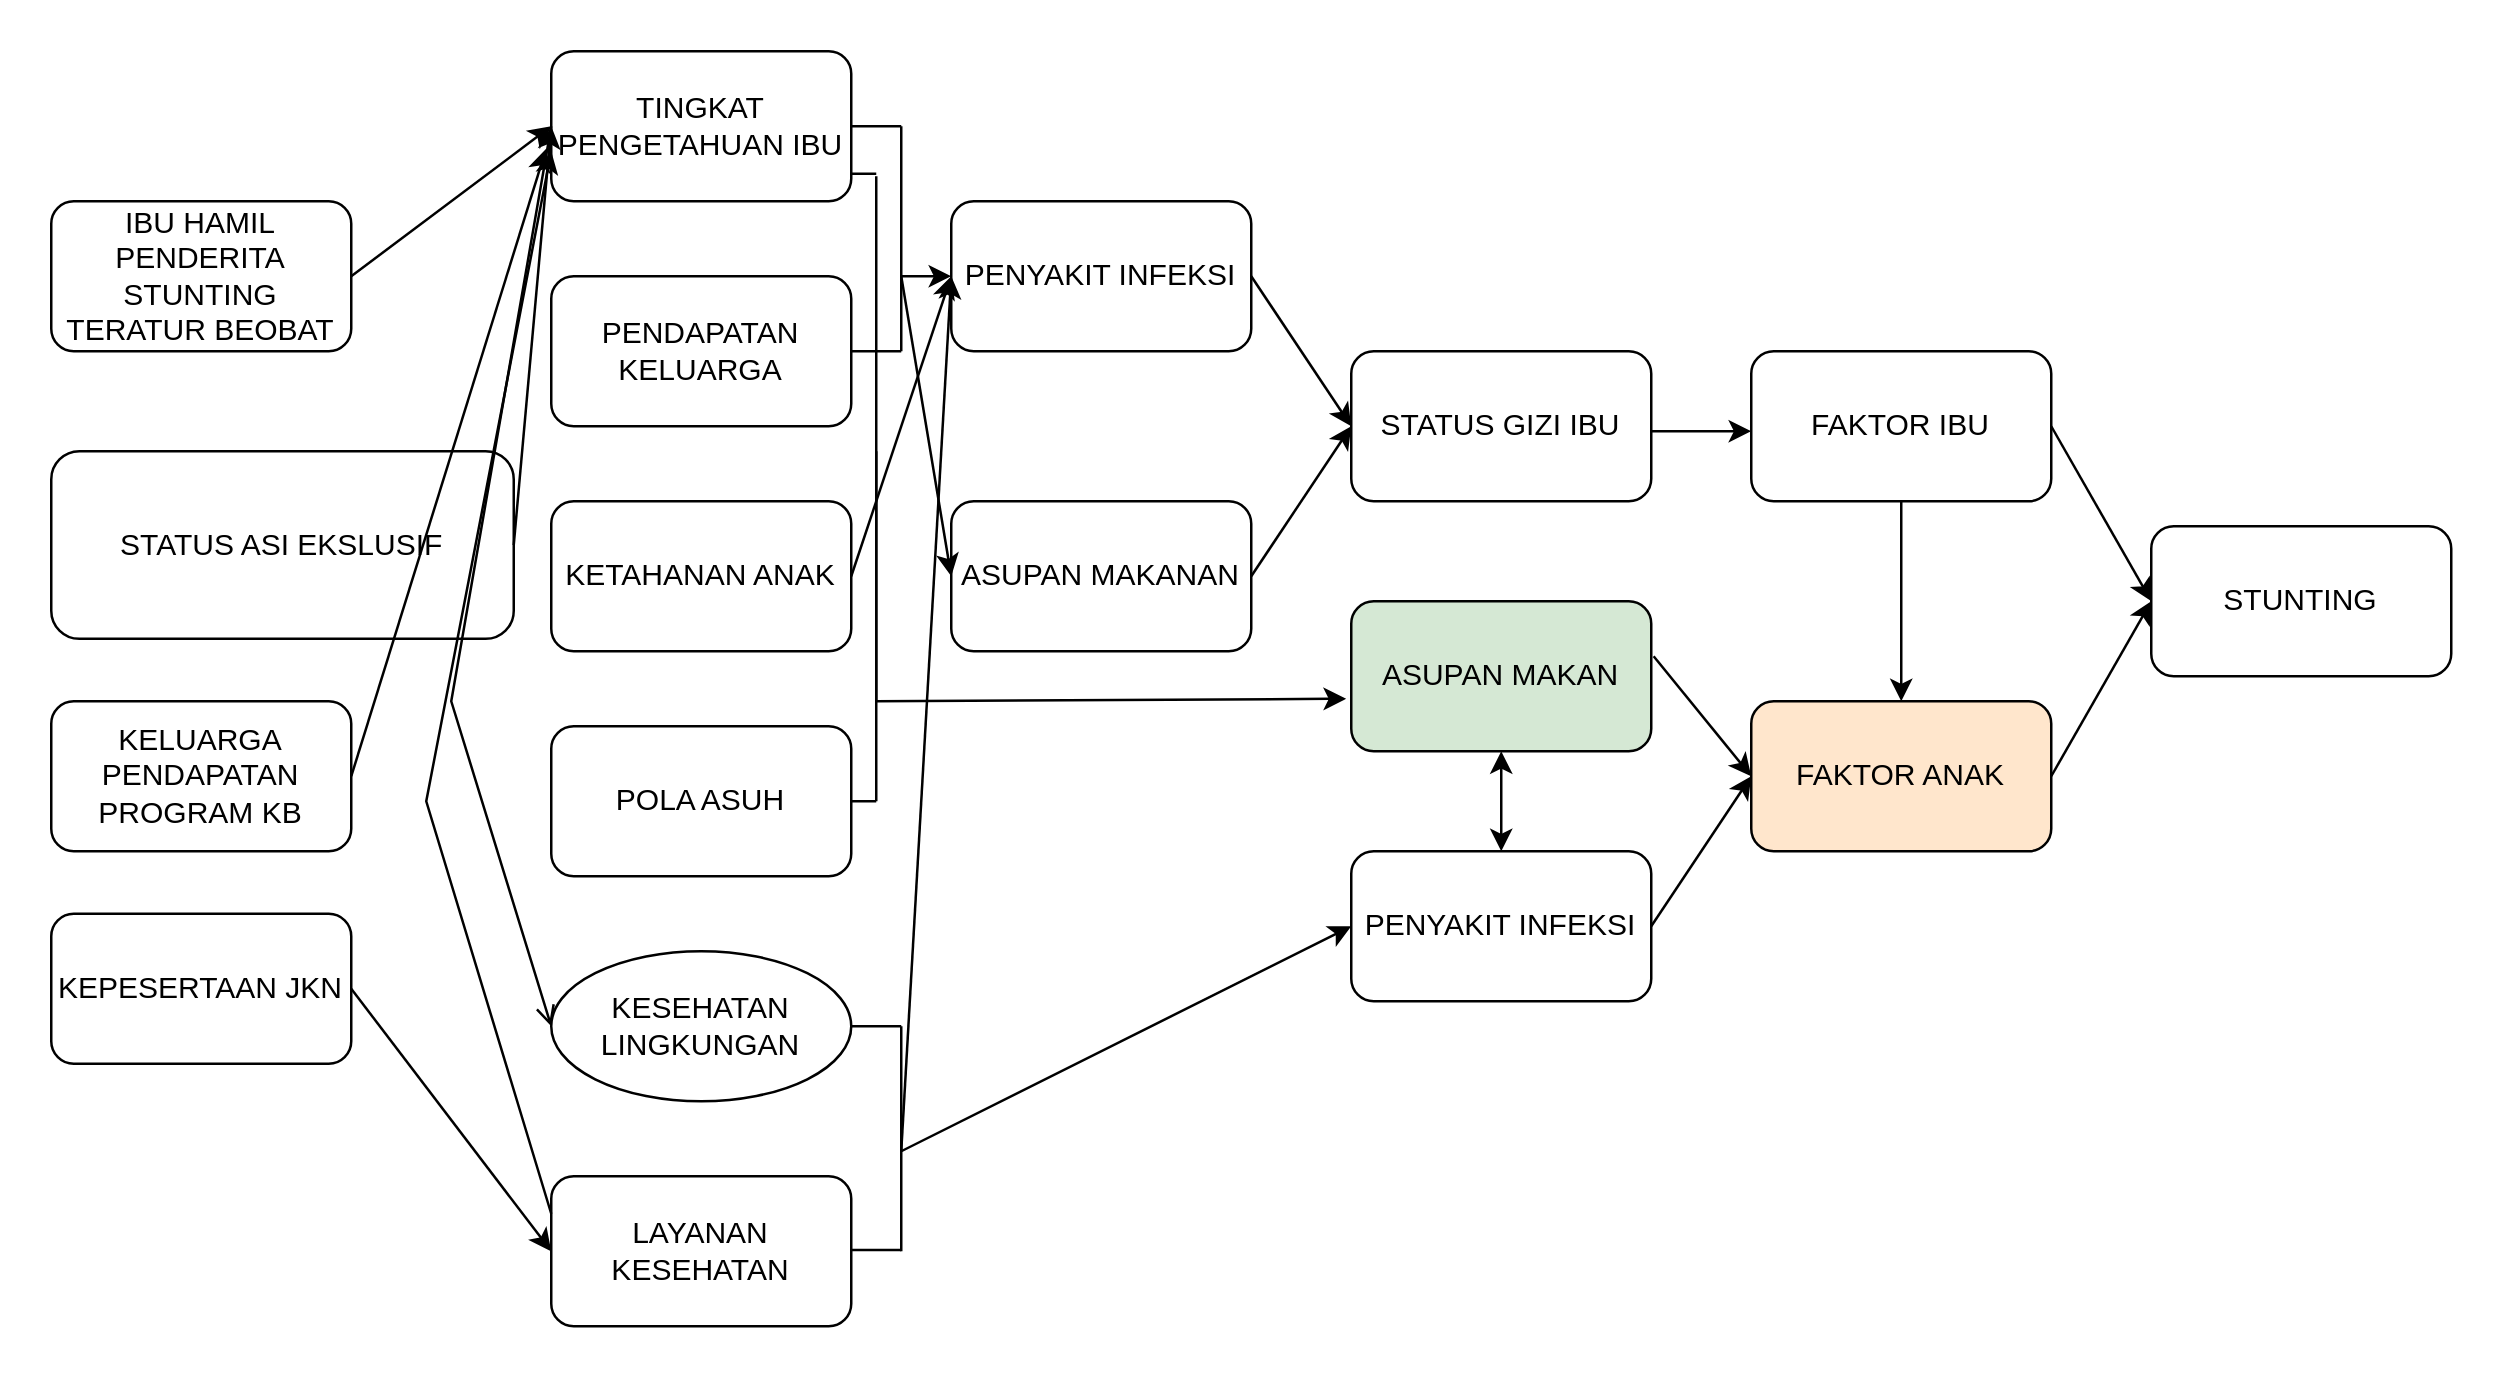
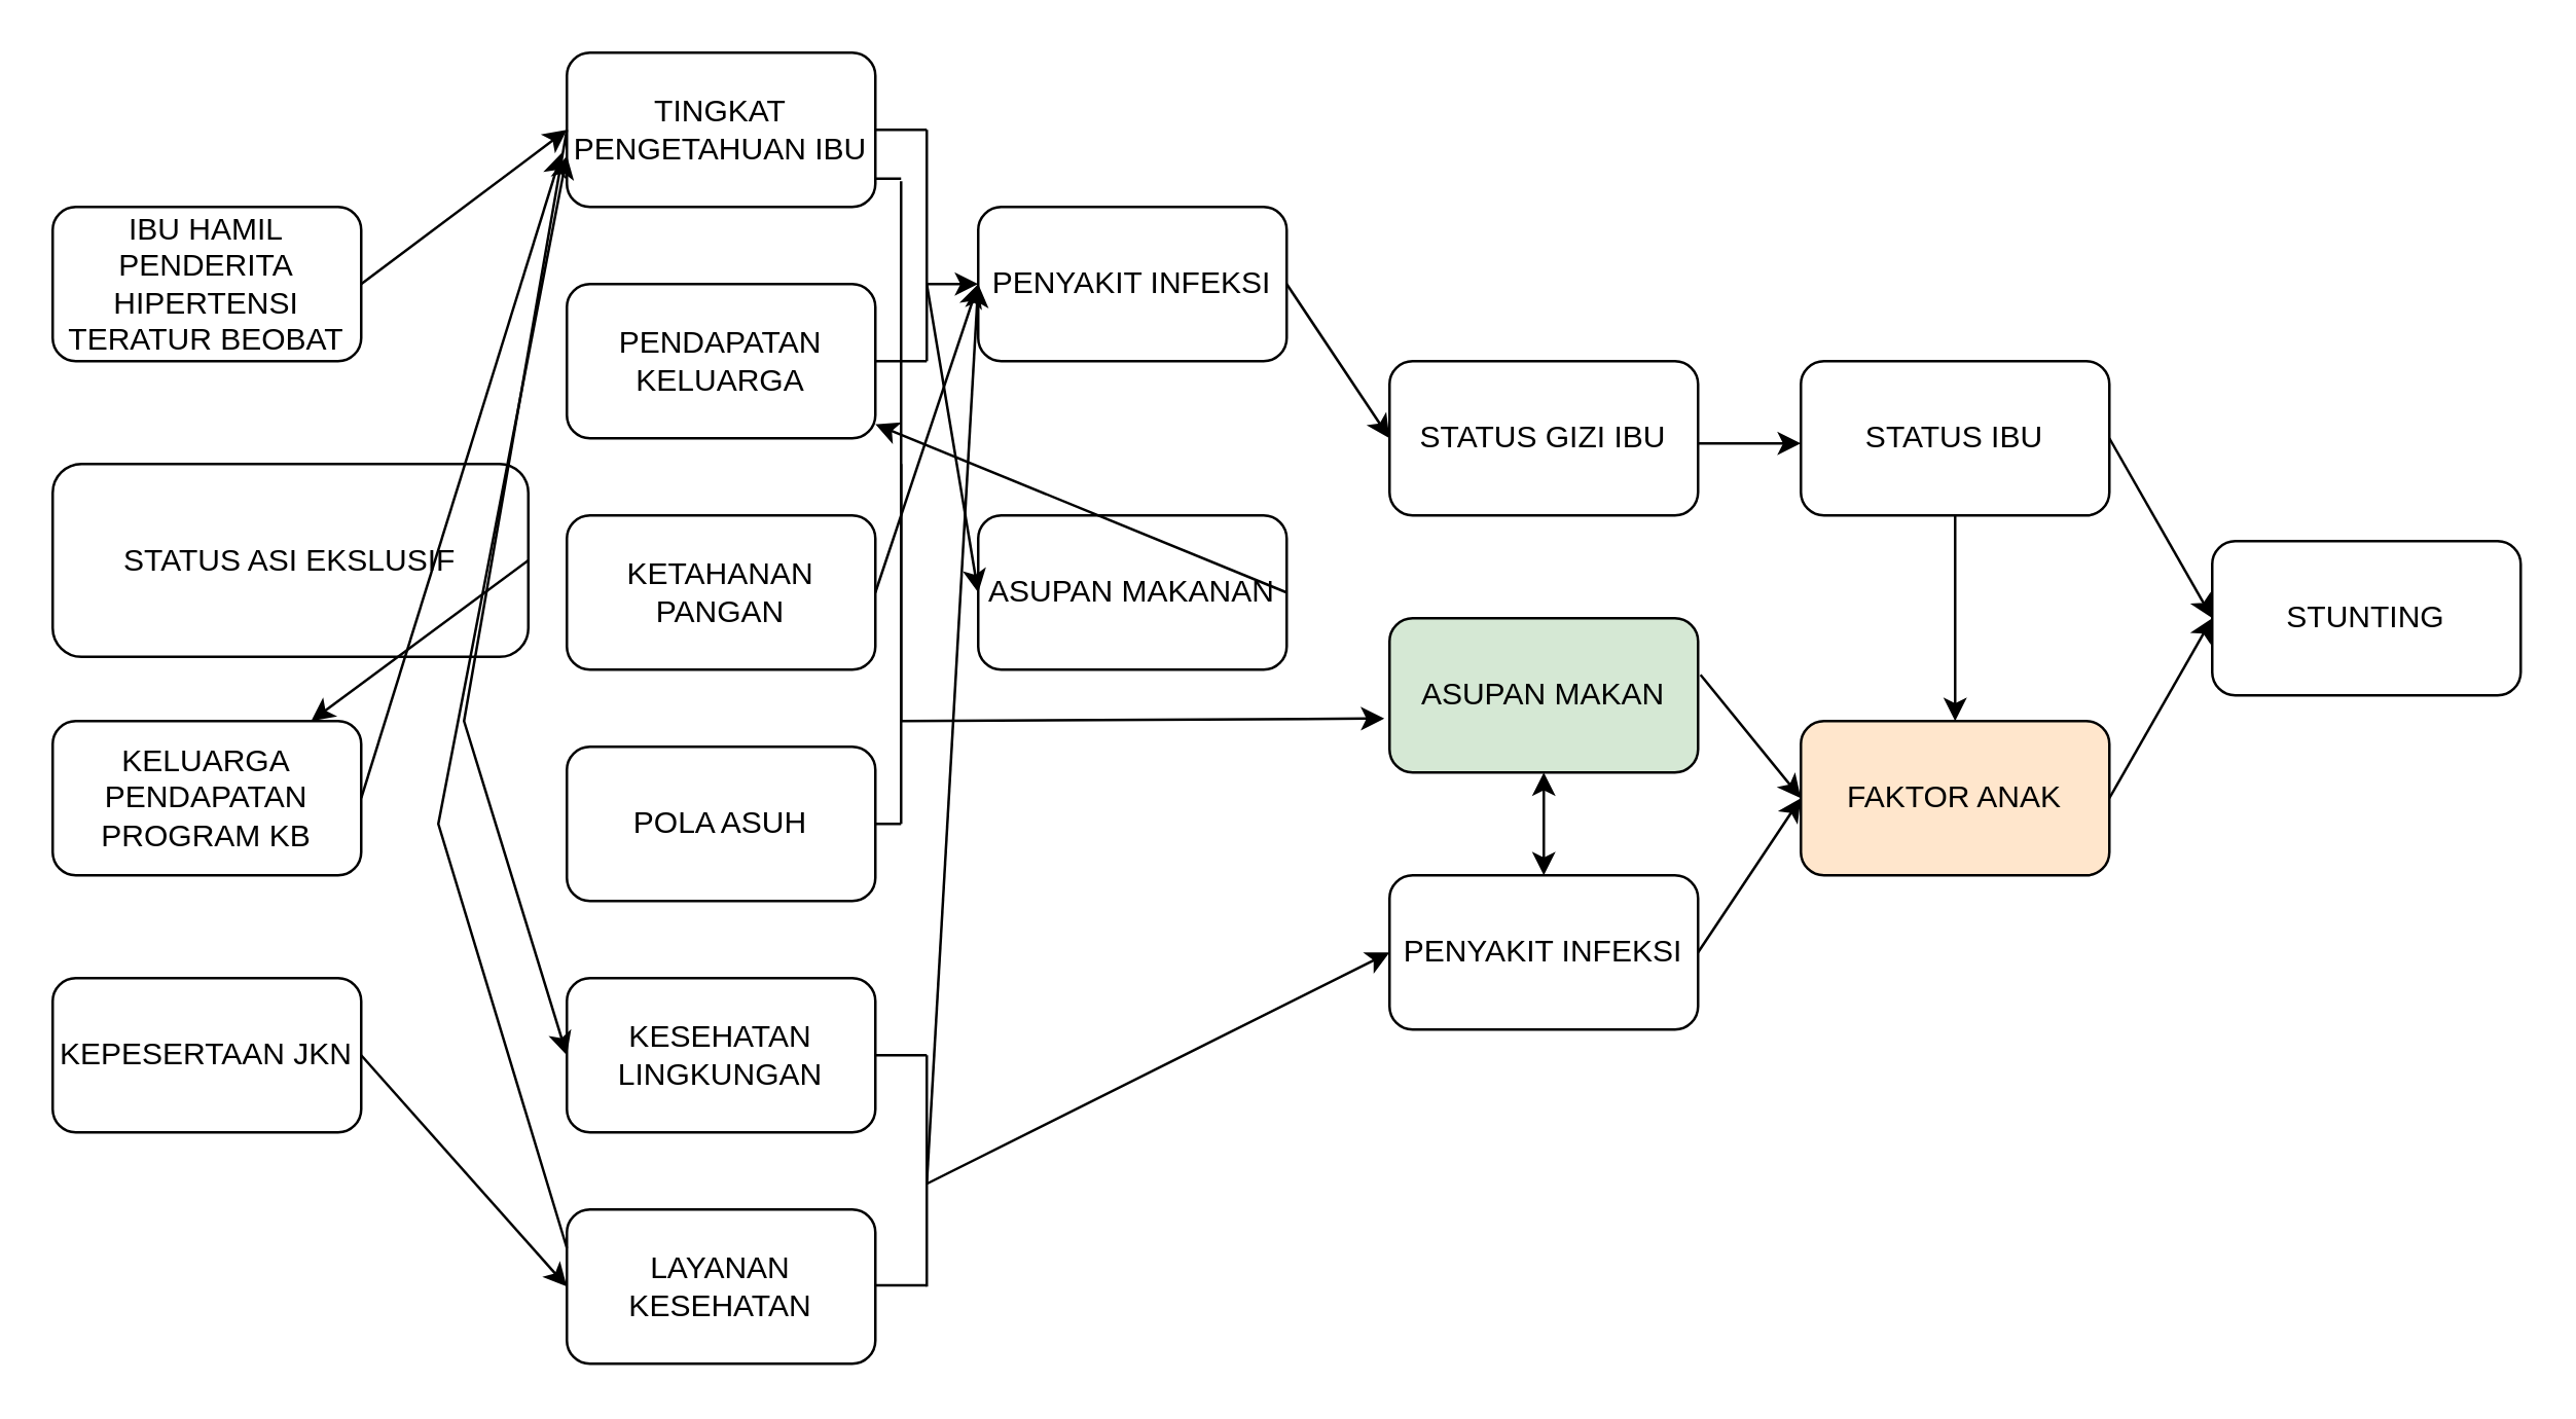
- <mxCell id="17" value="&lt;font style=&quot;font-size: 12px;&quot;&gt;IBU HAMIL PENDERITA STUNTING TERATUR BEOBAT&lt;/font&gt;" style="rounded=1;whiteSpace=wrap;html=1;" vertex="1" parent="1"><mxGeometry x="20" y="80" width="120" height="60" as="geometry" /></mxCell>
+ <mxCell id="17" value="&lt;font style=&quot;font-size: 12px;&quot;&gt;IBU HAMIL PENDERITA HIPERTENSI TERATUR BEOBAT&lt;/font&gt;" style="rounded=1;whiteSpace=wrap;html=1;" vertex="1" parent="1"><mxGeometry x="20" y="80" width="120" height="60" as="geometry" /></mxCell>
- <mxCell id="42" value="" style="endArrow=classic;html=1;rounded=0;fontSize=12;elbow=vertical;entryX=0;entryY=0.5;entryDx=0;entryDy=0;exitX=1;exitY=0.5;exitDx=0;exitDy=0;" edge="1" parent="1" source="16" target="9"><mxGeometry width="50" height="50" relative="1" as="geometry"><mxPoint x="150" y="120" as="sourcePoint" /><mxPoint x="230" y="60" as="targetPoint" /></mxGeometry></mxCell>
+ <mxCell id="42" value="" style="endArrow=classic;html=1;rounded=0;fontSize=12;elbow=vertical;exitX=1;exitY=0.5;exitDx=0;exitDy=0;" edge="1" parent="1" source="16" target="15"><mxGeometry width="50" height="50" relative="1" as="geometry"><mxPoint x="150" y="120" as="sourcePoint" /><mxPoint x="230" y="60" as="targetPoint" /></mxGeometry></mxCell>
- <mxCell id="3" value="FAKTOR IBU" style="rounded=1;whiteSpace=wrap;html=1;" vertex="1" parent="1"><mxGeometry x="700" y="140" width="120" height="60" as="geometry" /></mxCell>
+ <mxCell id="3" value="STATUS IBU" style="rounded=1;whiteSpace=wrap;html=1;" vertex="1" parent="1"><mxGeometry x="700" y="140" width="120" height="60" as="geometry" /></mxCell>
- <mxCell id="27" value="" style="endArrow=classic;html=1;rounded=0;fontSize=12;entryX=0;entryY=0.5;entryDx=0;entryDy=0;exitX=1;exitY=0.5;exitDx=0;exitDy=0;" edge="1" parent="1" source="25" target="5"><mxGeometry width="50" height="50" relative="1" as="geometry"><mxPoint x="520" y="240" as="sourcePoint" /><mxPoint x="540" y="270" as="targetPoint" /></mxGeometry></mxCell>
+ <mxCell id="27" value="" style="endArrow=classic;html=1;rounded=0;fontSize=12;exitX=1;exitY=0.5;exitDx=0;exitDy=0;" edge="1" parent="1" source="25" target="8"><mxGeometry width="50" height="50" relative="1" as="geometry"><mxPoint x="520" y="240" as="sourcePoint" /><mxPoint x="540" y="270" as="targetPoint" /></mxGeometry></mxCell>
- <mxCell id="10" value="KETAHANAN ANAK" style="rounded=1;whiteSpace=wrap;html=1;" vertex="1" parent="1"><mxGeometry x="220" y="200" width="120" height="60" as="geometry" /></mxCell>
+ <mxCell id="10" value="KETAHANAN PANGAN" style="rounded=1;whiteSpace=wrap;html=1;" vertex="1" parent="1"><mxGeometry x="220" y="200" width="120" height="60" as="geometry" /></mxCell>
- <mxCell id="14" value="KEPESERTAAN JKN" style="rounded=1;whiteSpace=wrap;html=1;" vertex="1" parent="1"><mxGeometry x="20" y="365" width="120" height="60" as="geometry" /></mxCell>
+ <mxCell id="14" value="KEPESERTAAN JKN" style="rounded=1;whiteSpace=wrap;html=1;" vertex="1" parent="1"><mxGeometry x="20" y="380" width="120" height="60" as="geometry" /></mxCell>
- <mxCell id="47" value="" style="endArrow=open;html=1;rounded=0;fontSize=12;elbow=vertical;exitX=0;exitY=0.5;exitDx=0;exitDy=0;entryX=0;entryY=0.5;entryDx=0;entryDy=0;" edge="1" parent="1" source="9" target="13"><mxGeometry width="50" height="50" relative="1" as="geometry"><mxPoint x="350" y="300" as="sourcePoint" /><mxPoint x="400" y="250" as="targetPoint" /><Array as="points"><mxPoint y="280" x="180" /></Array></mxGeometry></mxCell>
+ <mxCell id="47" value="" style="endArrow=classic;html=1;rounded=0;fontSize=12;elbow=vertical;exitX=0;exitY=0.5;exitDx=0;exitDy=0;entryX=0;entryY=0.5;entryDx=0;entryDy=0;" edge="1" parent="1" source="9" target="13"><mxGeometry width="50" height="50" relative="1" as="geometry"><mxPoint x="350" y="300" as="sourcePoint" /><mxPoint x="400" y="250" as="targetPoint" /><Array as="points"><mxPoint y="280" x="180" /></Array></mxGeometry></mxCell>
- <mxCell id="13" value="KESEHATAN LINGKUNGAN" style="ellipse;whiteSpace=wrap;html=1;" vertex="1" parent="1"><mxGeometry x="220" y="380" width="120" height="60" as="geometry" /></mxCell>
+ <mxCell id="13" value="KESEHATAN LINGKUNGAN" style="rounded=1;whiteSpace=wrap;html=1;" vertex="1" parent="1"><mxGeometry x="220" y="380" width="120" height="60" as="geometry" /></mxCell>
